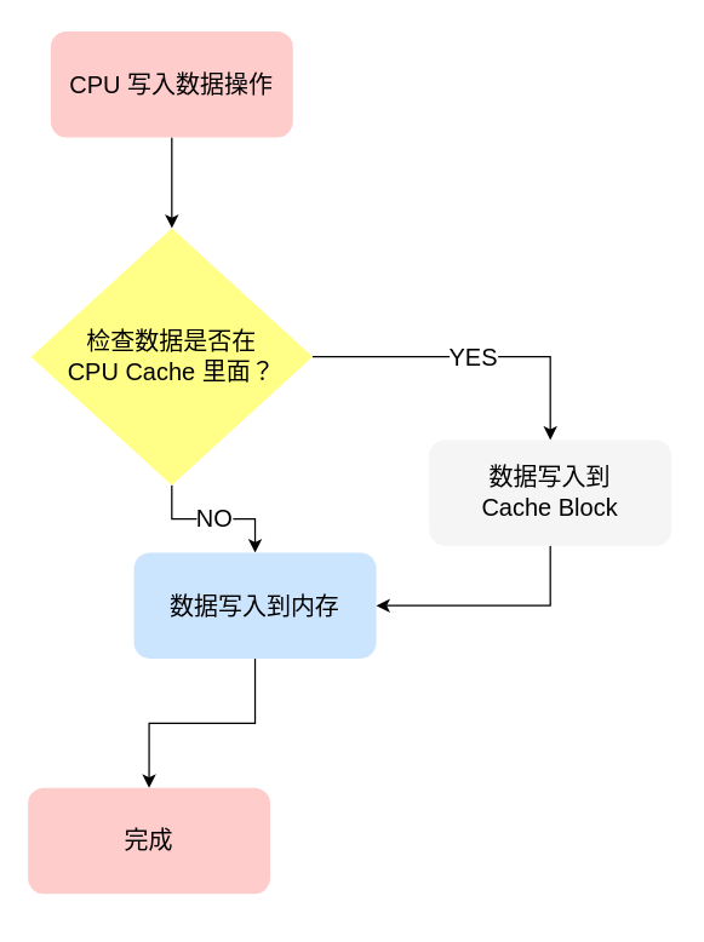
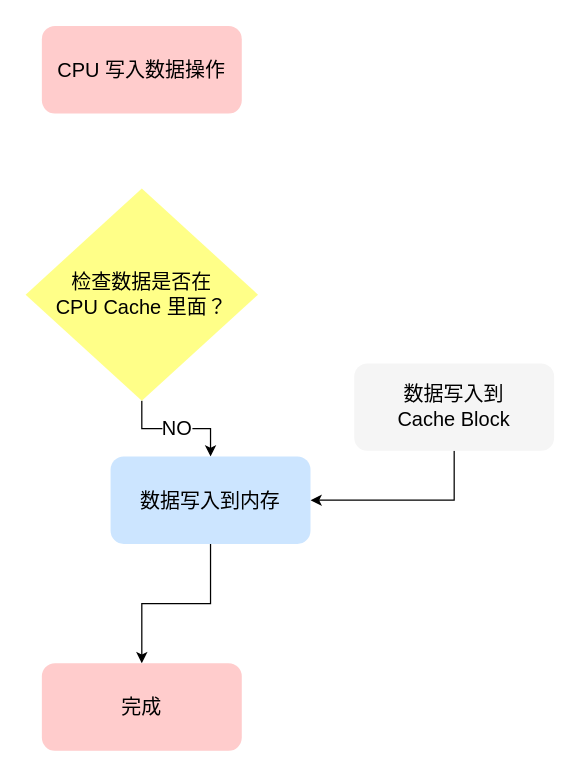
- <mxCell id="2" style="edgeStyle=orthogonalEdgeStyle;rounded=0;orthogonalLoop=1;jettySize=auto;html=1;fontSize=16;" edge="1" parent="1" source="3" target="6"><mxGeometry relative="1" as="geometry" /></mxCell>
- <mxCell id="4" value="YES" style="edgeStyle=orthogonalEdgeStyle;rounded=0;orthogonalLoop=1;jettySize=auto;html=1;entryX=0.5;entryY=0;entryDx=0;entryDy=0;fontSize=16;" edge="1" parent="1" source="6" target="8"><mxGeometry relative="1" as="geometry" /></mxCell>
- <mxCell id="11" value="完成" style="rounded=1;whiteSpace=wrap;html=1;fontSize=16;fillColor=#ffcccc;strokeColor=none;" vertex="1" parent="1"><mxGeometry x="18" y="520" width="160" height="70" as="geometry" /></mxCell>
+ <mxCell id="11" value="完成" style="rounded=1;whiteSpace=wrap;html=1;fontSize=16;fillColor=#ffcccc;strokeColor=none;" vertex="1" parent="1"><mxGeometry x="33" y="530" width="160" height="70" as="geometry" /></mxCell>
